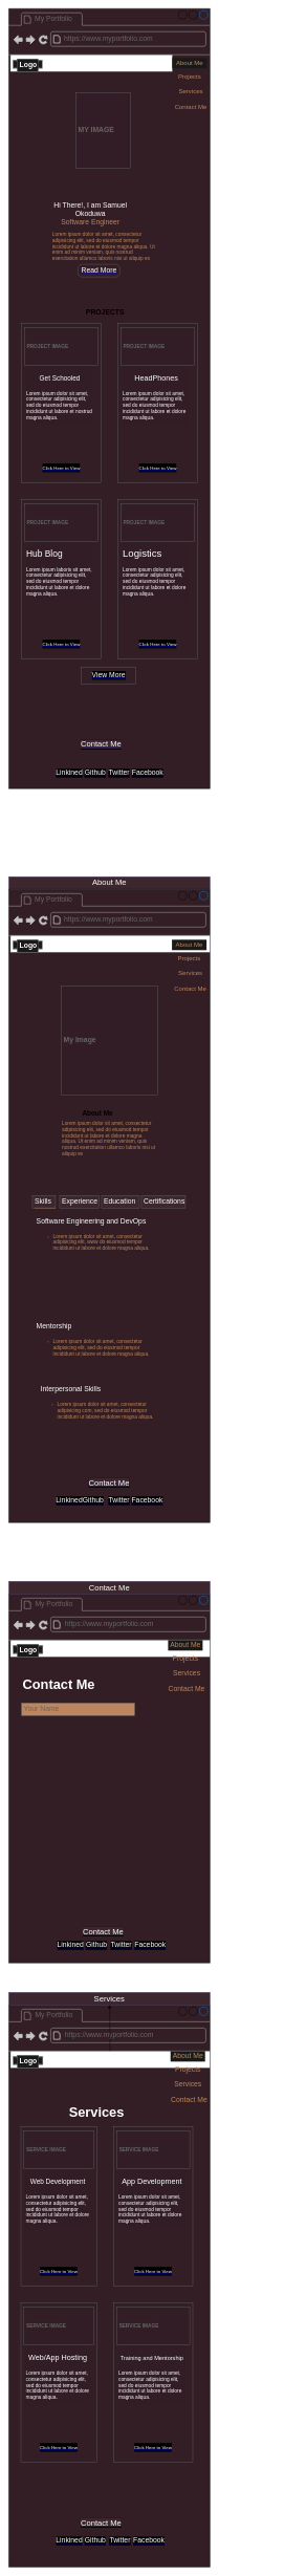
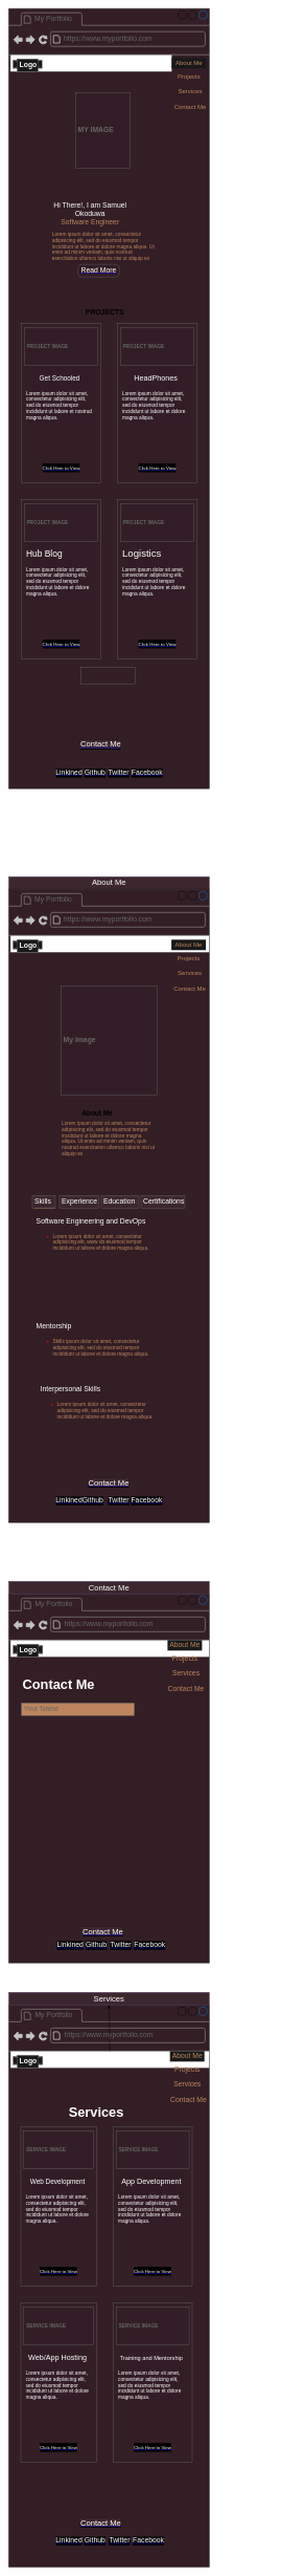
- <mxCell id="17" value="&lt;h1 style=&quot;&quot;&gt;&lt;font style=&quot;font-size: 21px; font-weight: normal;&quot;&gt;Hub Blog&lt;/font&gt;&lt;/h1&gt;&lt;p&gt;Lorem ipsum laboris sit amet, consectetur adipisicing elit, sed do eiusmod tempor incididunt ut labore et dolore magna aliqua.&lt;/p&gt;" style="text;html=1;strokeColor=none;fillColor=none;spacing=5;spacingTop=-20;whiteSpace=wrap;overflow=hidden;rounded=0;labelBackgroundColor=#321D26;fontColor=#FFFFFF;" parent="15" vertex="1"><mxGeometry x="7.308" y="110" width="168.077" height="260" as="geometry" /></mxCell>
+ <mxCell id="17" value="&lt;h1 style=&quot;&quot;&gt;&lt;font style=&quot;font-size: 21px; font-weight: normal;&quot;&gt;Hub Blog&lt;/font&gt;&lt;/h1&gt;&lt;p&gt;Lorem ipsum dolor sit amet, consectetur adipisicing elit, sed do eiusmod tempor incididunt ut labore et dolore magna aliqua.&lt;/p&gt;" style="text;html=1;strokeColor=none;fillColor=none;spacing=5;spacingTop=-20;whiteSpace=wrap;overflow=hidden;rounded=0;labelBackgroundColor=#321D26;fontColor=#FFFFFF;" parent="15" vertex="1"><mxGeometry x="7.308" y="110" width="168.077" height="260" as="geometry" /></mxCell>
- <mxCell id="46" value="&lt;font color=&quot;#ffffff&quot;&gt;View More&lt;/font&gt;" style="shape=rectangle;strokeColor=none;fillColor=none;linkText=;fontSize=17;fontColor=#0000ff;fontStyle=4;html=1;align=center;labelBackgroundColor=#000000;" parent="44" vertex="1"><mxGeometry x="10" y="5" width="110" height="30" as="geometry" /></mxCell>
- <mxCell id="143" value="&lt;h1&gt;&lt;font color=&quot;#ffffff&quot;&gt;&lt;span style=&quot;font-size: 17px; font-weight: 400;&quot;&gt;Mentorship&lt;/span&gt;&lt;/font&gt;&lt;/h1&gt;&lt;ul&gt;&lt;li&gt;&lt;span style=&quot;color: rgb(188, 133, 93); background-color: rgb(51, 30, 37);&quot;&gt;Lorem ipsum dolor sit amet, consectetur adipisicing elit, sed do eiusmod tempor incididunt ut labore et dolore magna aliqua.&lt;/span&gt;&lt;/li&gt;&lt;/ul&gt;" style="text;html=1;strokeColor=none;fillColor=none;spacing=5;spacingTop=-20;whiteSpace=wrap;overflow=hidden;rounded=0;fontColor=#FF0000;strokeWidth=1;" parent="138" vertex="1"><mxGeometry x="5.01" y="290" width="280" height="100" as="geometry" /></mxCell>
+ <mxCell id="143" value="&lt;h1&gt;&lt;font color=&quot;#ffffff&quot;&gt;&lt;span style=&quot;font-size: 17px; font-weight: 400;&quot;&gt;Mentorship&lt;/span&gt;&lt;/font&gt;&lt;/h1&gt;&lt;ul&gt;&lt;li&gt;&lt;span style=&quot;color: rgb(188, 133, 93); background-color: rgb(51, 30, 37);&quot;&gt;Skills ipsum dolor sit amet, consectetur adipisicing elit, sed do eiusmod tempor incididunt ut labore et dolore magna aliqua.&lt;/span&gt;&lt;/li&gt;&lt;/ul&gt;" style="text;html=1;strokeColor=none;fillColor=none;spacing=5;spacingTop=-20;whiteSpace=wrap;overflow=hidden;rounded=0;fontColor=#FF0000;strokeWidth=1;" parent="138" vertex="1"><mxGeometry x="5.01" y="290" width="280" height="100" as="geometry" /></mxCell>
- <mxCell id="145" value="&lt;h1&gt;&lt;font color=&quot;#ffffff&quot;&gt;&lt;span style=&quot;font-size: 17px; font-weight: 400;&quot;&gt;Interpersonal Skills&lt;/span&gt;&lt;/font&gt;&lt;/h1&gt;&lt;ul&gt;&lt;li&gt;&lt;span style=&quot;color: rgb(188, 133, 93); background-color: rgb(51, 30, 37);&quot;&gt;Lorem ipsum dolor sit amet, consectetur adipisicing com, sed do eiusmod tempor incididunt ut labore et dolore magna aliqua.&lt;/span&gt;&lt;/li&gt;&lt;/ul&gt;" style="text;html=1;strokeColor=none;fillColor=none;spacing=5;spacingTop=-20;whiteSpace=wrap;overflow=hidden;rounded=0;fontColor=#FF0000;strokeWidth=1;" parent="138" vertex="1"><mxGeometry x="15" y="440" width="280" height="100" as="geometry" /></mxCell>
+ <mxCell id="145" value="&lt;h1&gt;&lt;font color=&quot;#ffffff&quot;&gt;&lt;span style=&quot;font-size: 17px; font-weight: 400;&quot;&gt;Interpersonal Skills&lt;/span&gt;&lt;/font&gt;&lt;/h1&gt;&lt;ul&gt;&lt;li&gt;&lt;span style=&quot;color: rgb(188, 133, 93); background-color: rgb(51, 30, 37);&quot;&gt;Lorem ipsum dolor sit amet, consectetur adipisicing elit, sed do eiusmod tempor incididunt ut labore et dolore magna aliqua.&lt;/span&gt;&lt;/li&gt;&lt;/ul&gt;" style="text;html=1;strokeColor=none;fillColor=none;spacing=5;spacingTop=-20;whiteSpace=wrap;overflow=hidden;rounded=0;fontColor=#FF0000;strokeWidth=1;" parent="138" vertex="1"><mxGeometry x="15" y="440" width="280" height="100" as="geometry" /></mxCell>
